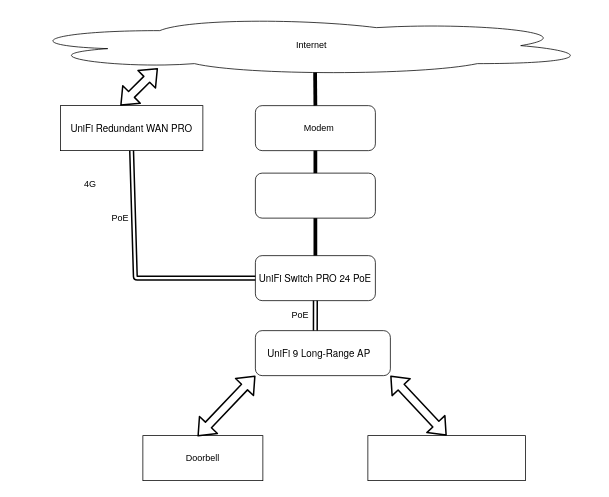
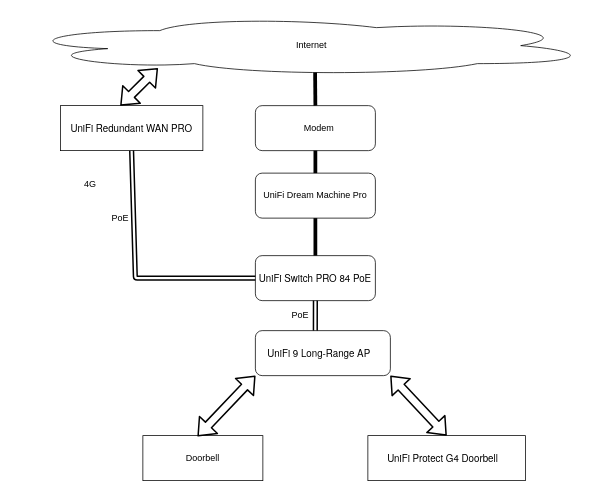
+ <mxCell id="9" value="UniFi Dream Machine Pro" style="text;html=1;strokeColor=none;fillColor=none;align=center;verticalAlign=middle;whiteSpace=wrap;rounded=0;" vertex="1" parent="1"><mxGeometry x="340" y="250" width="160" height="20" as="geometry" /></mxCell>
- <mxCell id="11" value="&lt;p class=&quot;p1&quot; style=&quot;margin: 0px ; font-stretch: normal ; font-size: 13px ; line-height: normal ; font-family: &amp;#34;helvetica neue&amp;#34;&quot;&gt;UniFi&amp;nbsp;&lt;span&gt;Switch PRO 24 PoE&lt;/span&gt;&lt;/p&gt;" style="text;html=1;strokeColor=none;fillColor=none;align=center;verticalAlign=middle;whiteSpace=wrap;rounded=0;" vertex="1" parent="1"><mxGeometry x="340" y="360" width="160" height="20" as="geometry" /></mxCell>
+ <mxCell id="11" value="&lt;p class=&quot;p1&quot; style=&quot;margin: 0px ; font-stretch: normal ; font-size: 13px ; line-height: normal ; font-family: &amp;#34;helvetica neue&amp;#34;&quot;&gt;UniFi&amp;nbsp;&lt;span&gt;Switch PRO 84 PoE&lt;/span&gt;&lt;/p&gt;" style="text;html=1;strokeColor=none;fillColor=none;align=center;verticalAlign=middle;whiteSpace=wrap;rounded=0;" vertex="1" parent="1"><mxGeometry x="340" y="360" width="160" height="20" as="geometry" /></mxCell>
+ <mxCell id="19" value="&lt;p class=&quot;p1&quot; style=&quot;margin: 0px ; font-stretch: normal ; font-size: 13px ; line-height: normal ; font-family: &amp;#34;helvetica neue&amp;#34;&quot;&gt;UniFi Protect G4 Doorbell&lt;span class=&quot;Apple-tab-span&quot;&gt;&#09;&lt;/span&gt;&lt;/p&gt;" style="text;html=1;strokeColor=none;fillColor=none;align=center;verticalAlign=middle;whiteSpace=wrap;rounded=0;" vertex="1" parent="1"><mxGeometry x="500" y="600" width="180" height="20" as="geometry" /></mxCell>
